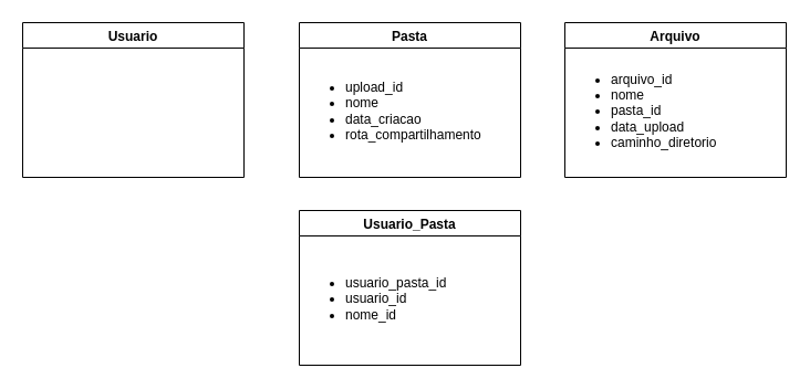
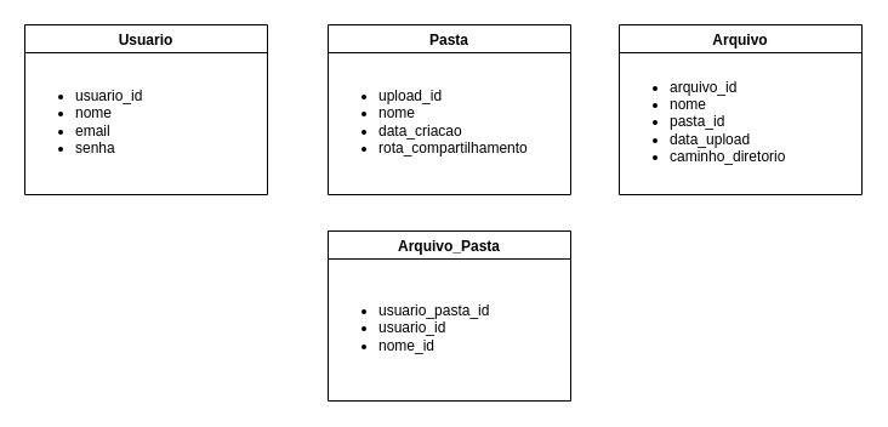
+ <mxCell id="3" value="&lt;ul&gt;&lt;li&gt;&lt;span style=&quot;background-color: initial;&quot;&gt;usuario_id&lt;/span&gt;&lt;/li&gt;&lt;li&gt;nome&lt;/li&gt;&lt;li&gt;email&lt;/li&gt;&lt;li&gt;senha&lt;/li&gt;&lt;/ul&gt;" style="text;strokeColor=none;fillColor=none;html=1;whiteSpace=wrap;verticalAlign=middle;overflow=hidden;" vertex="1" parent="2"><mxGeometry y="20" width="200" height="120" as="geometry" /></mxCell>
- <mxCell id="8" value="Usuario_Pasta" style="swimlane;" vertex="1" parent="1"><mxGeometry x="270" y="190" width="200" height="140" as="geometry" /></mxCell>
+ <mxCell id="8" value="Arquivo_Pasta" style="swimlane;" vertex="1" parent="1"><mxGeometry x="270" y="190" width="200" height="140" as="geometry" /></mxCell>
